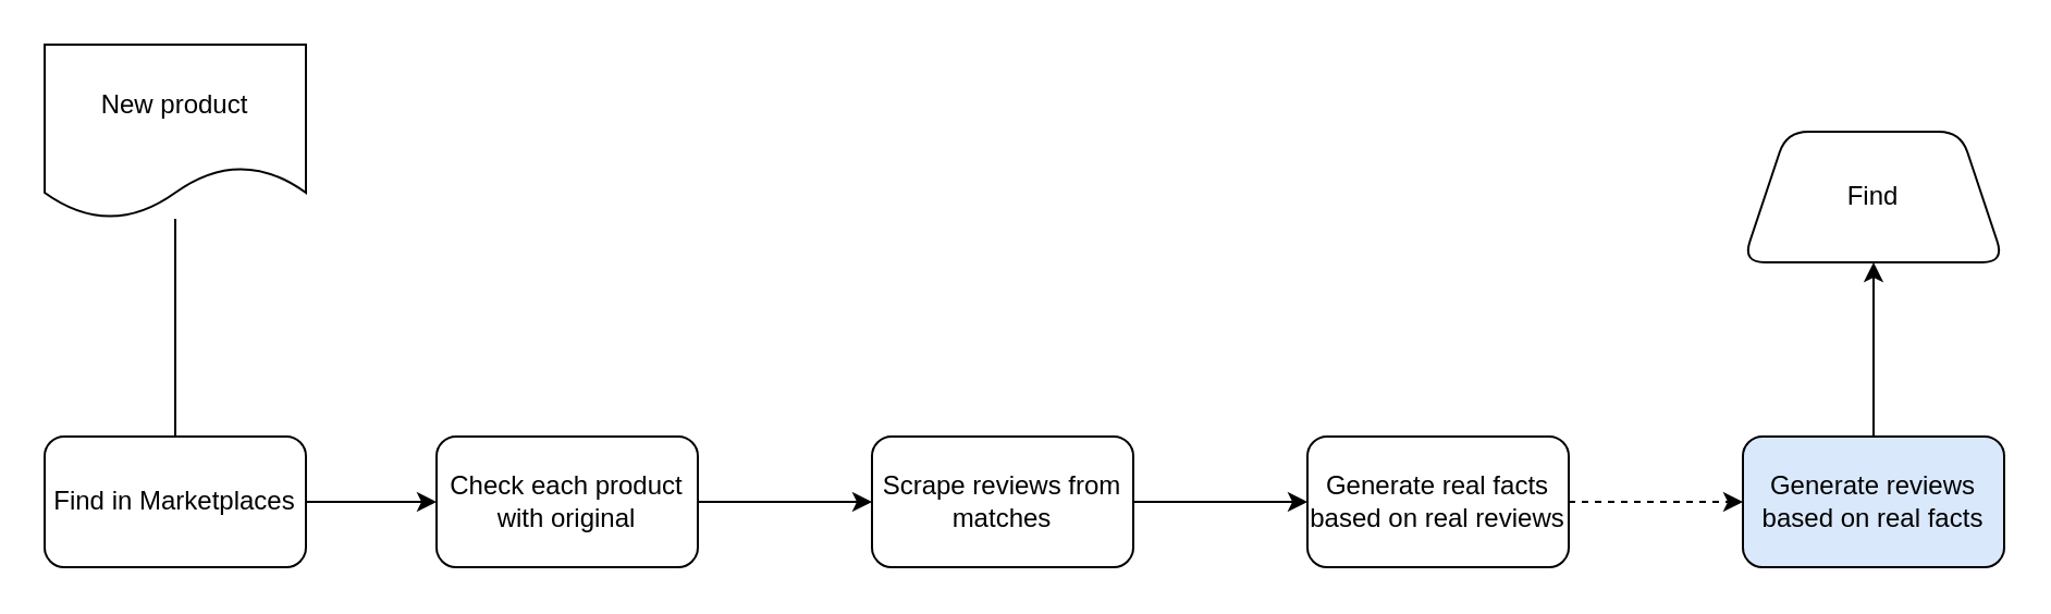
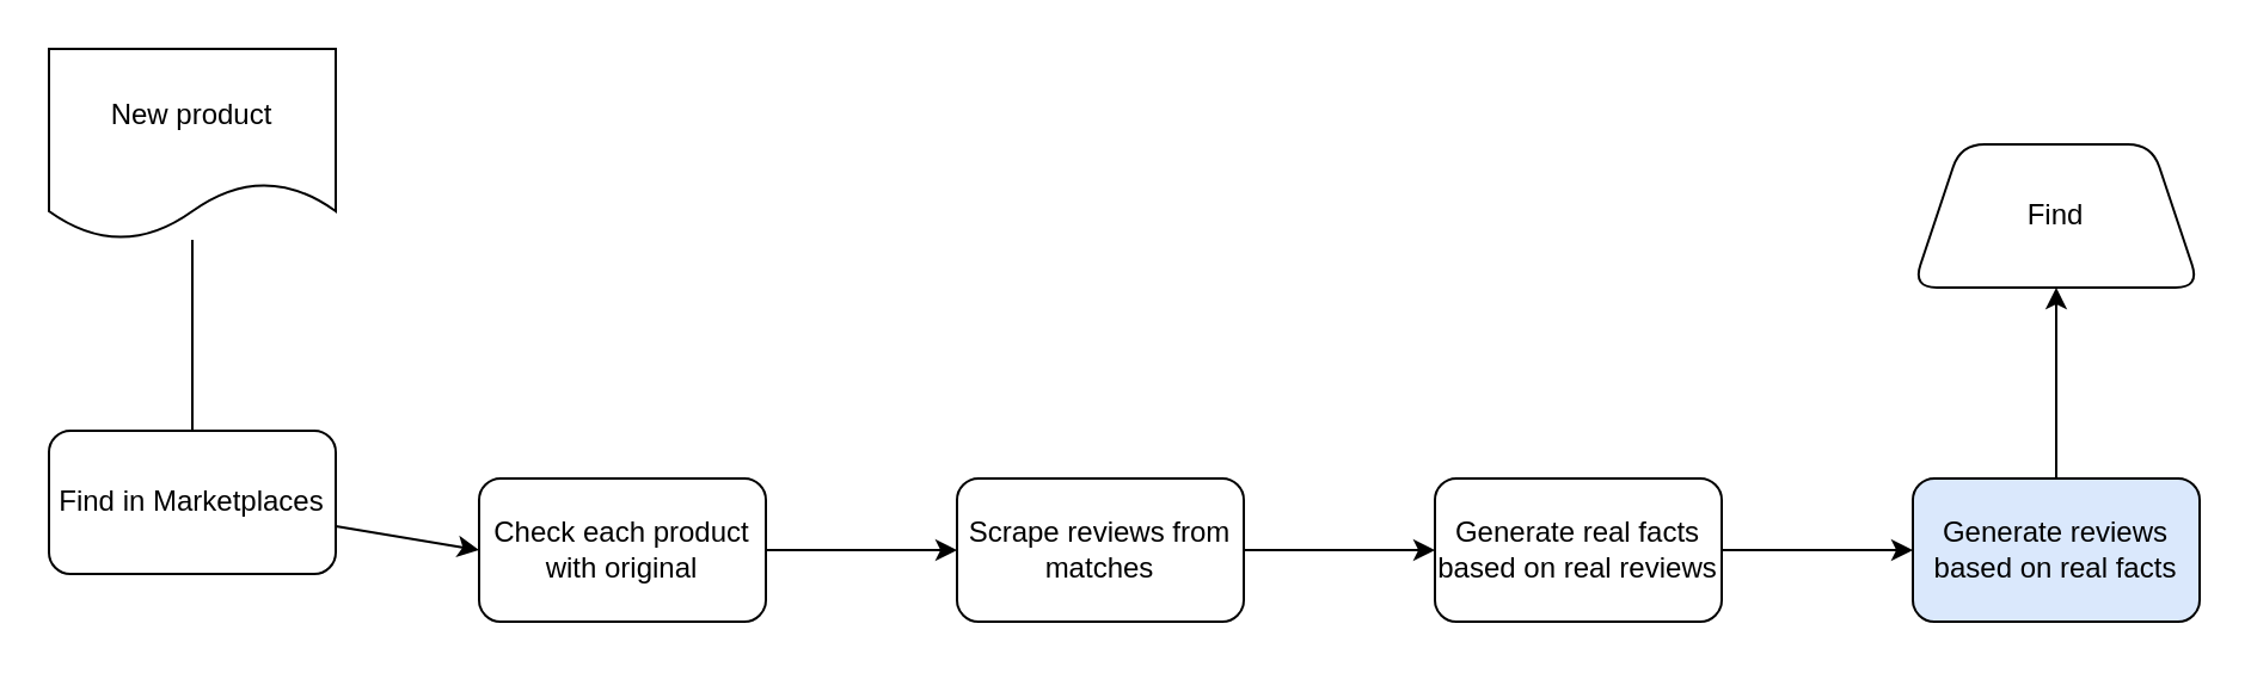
- <mxCell id="5" value="Find in Marketplaces" style="rounded=1;whiteSpace=wrap;html=1;" vertex="1" parent="1"><mxGeometry x="20" y="200" width="120" height="60" as="geometry" /></mxCell>
+ <mxCell id="5" value="Find in Marketplaces" style="rounded=1;whiteSpace=wrap;html=1;" vertex="1" parent="1"><mxGeometry x="20" y="180" width="120" height="60" as="geometry" /></mxCell>
- <mxCell id="10" value="" style="edgeStyle=none;html=1;dashed=1;" edge="1" parent="1" source="11" target="13"><mxGeometry relative="1" as="geometry" /></mxCell>
+ <mxCell id="10" value="" style="edgeStyle=none;html=1;" edge="1" parent="1" source="11" target="13"><mxGeometry relative="1" as="geometry" /></mxCell>
